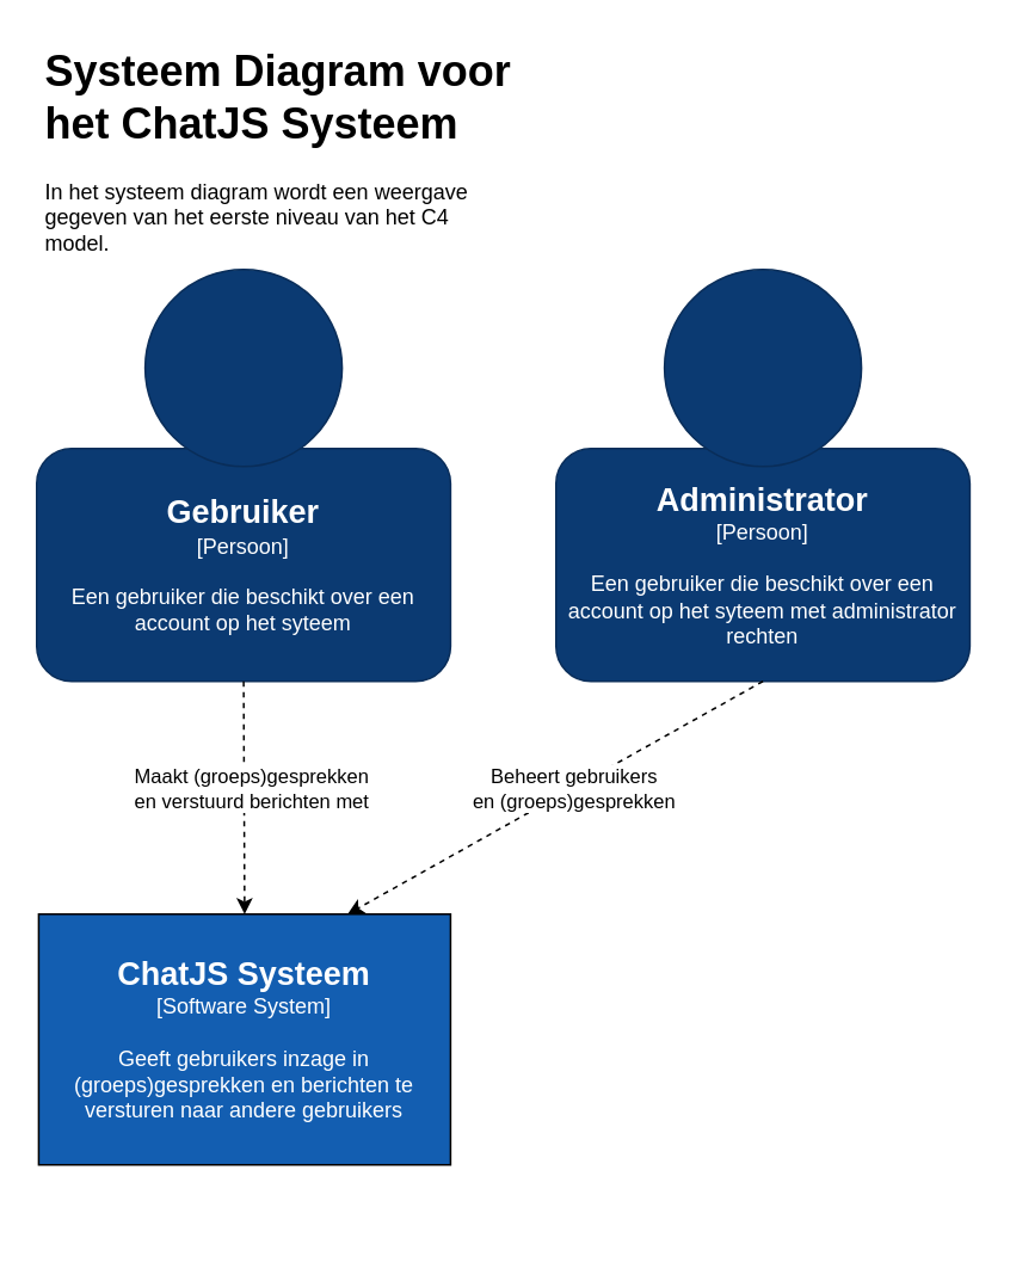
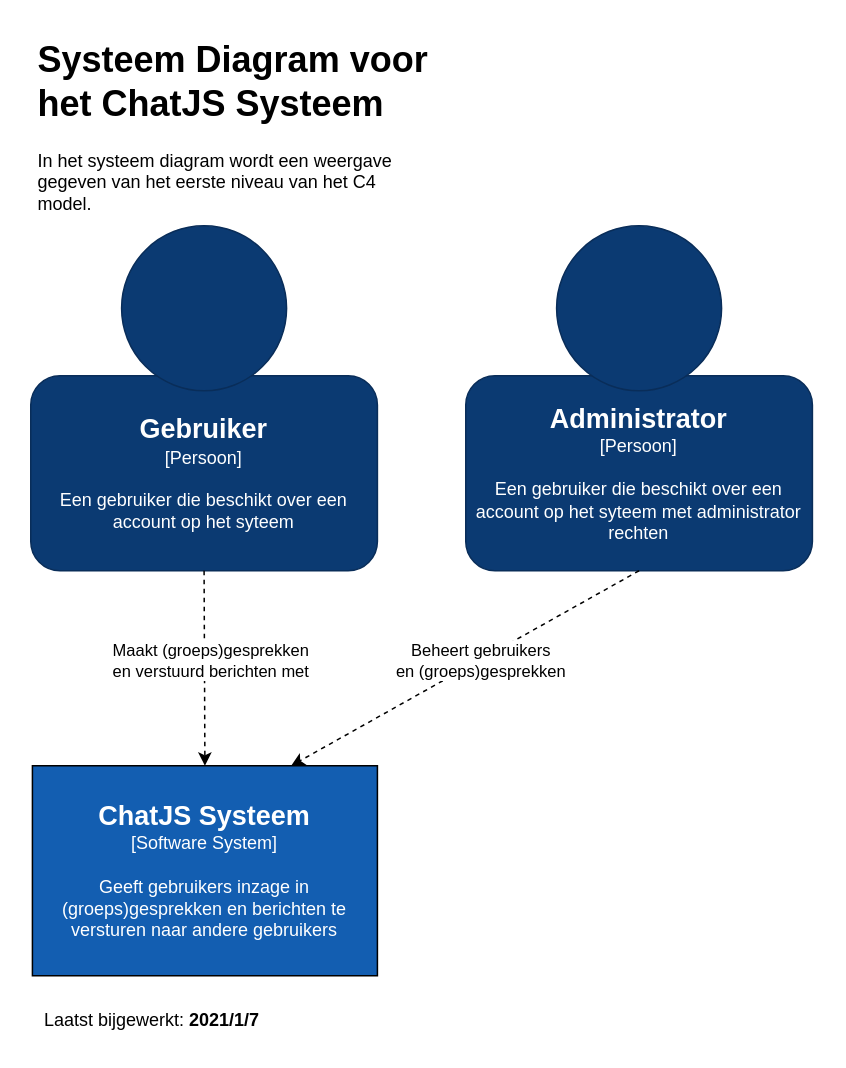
+ <mxCell id="8" value="Laatst bijgewerkt: &lt;b&gt;2021/1/7&lt;/b&gt;" style="text;html=1;strokeColor=none;fillColor=none;align=center;verticalAlign=middle;whiteSpace=wrap;rounded=0;" parent="1" vertex="1"><mxGeometry x="21.11" y="670" width="160" height="20" as="geometry" /></mxCell>
